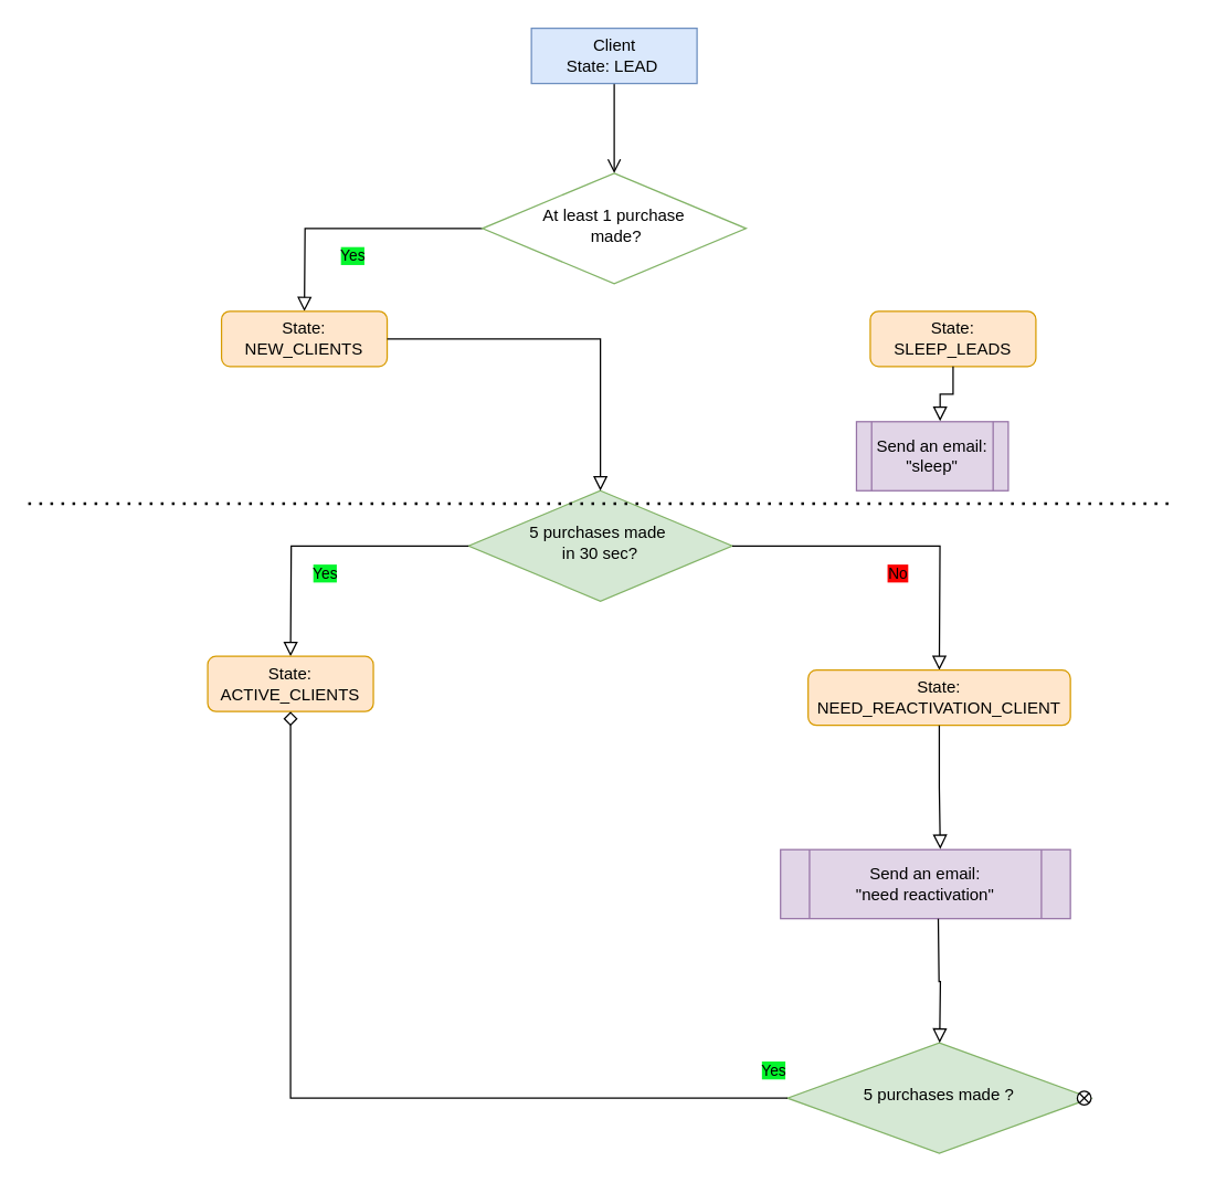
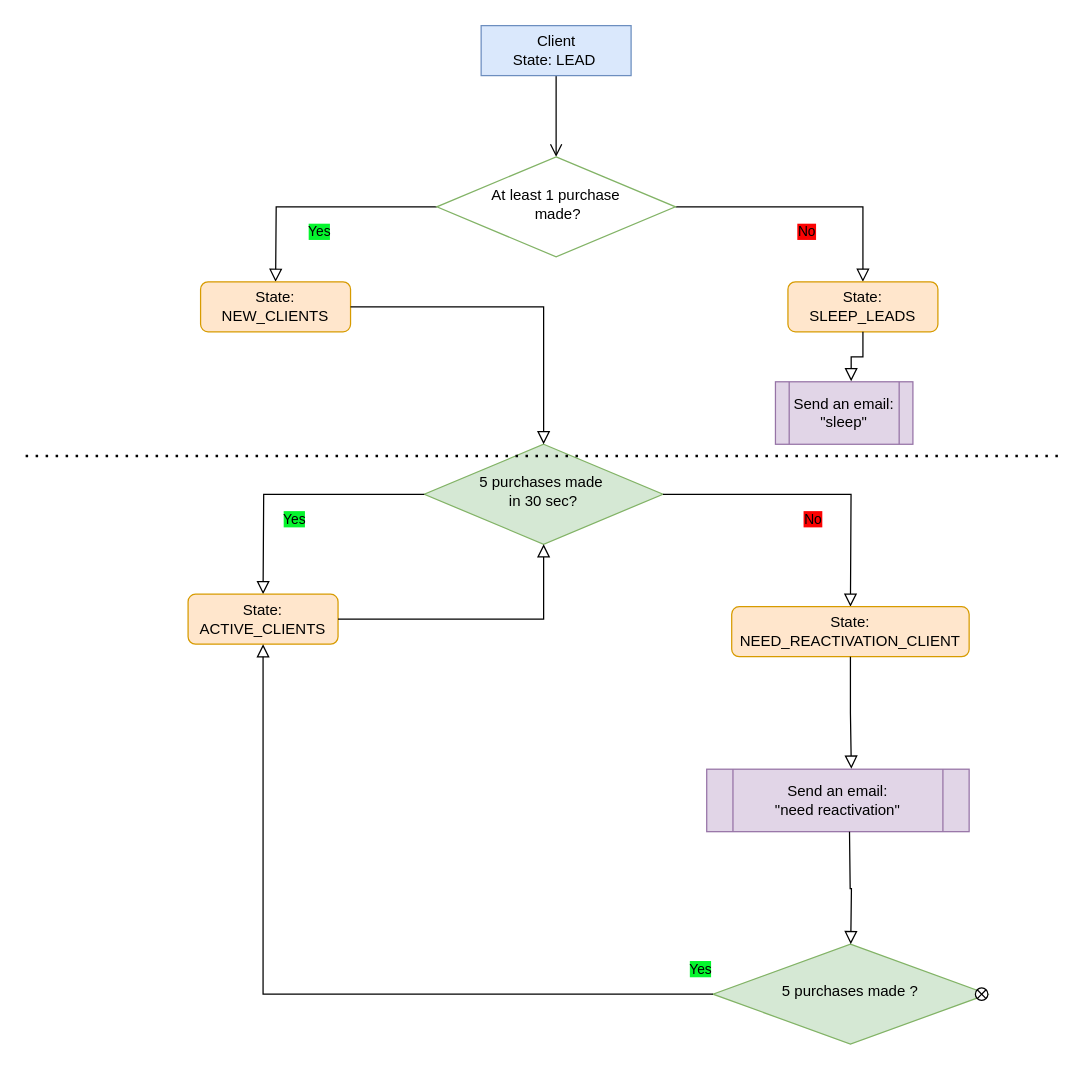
+ <mxCell id="5" value="No" style="edgeStyle=orthogonalEdgeStyle;rounded=0;html=1;jettySize=auto;orthogonalLoop=1;fontSize=11;endArrow=block;endFill=0;endSize=8;strokeWidth=1;shadow=0;labelBackgroundColor=#fc0303;entryX=0.5;entryY=0;entryDx=0;entryDy=0;" parent="1" source="6" target="7" edge="1"><mxGeometry x="0.001" y="-20" relative="1" as="geometry"><mxPoint as="offset" /></mxGeometry></mxCell>
+ <mxCell id="16" value="" style="rounded=0;html=1;jettySize=auto;orthogonalLoop=1;fontSize=11;endArrow=block;endFill=0;endSize=8;strokeWidth=1;shadow=0;labelBackgroundColor=none;edgeStyle=orthogonalEdgeStyle;exitX=1;exitY=0.5;exitDx=0;exitDy=0;entryX=0.5;entryY=1;entryDx=0;entryDy=0;" edge="1" parent="1" source="15" target="10"><mxGeometry y="20" relative="1" as="geometry"><mxPoint as="offset" /><mxPoint x="434" y="565" as="sourcePoint" /><mxPoint x="295" y="635" as="targetPoint" /></mxGeometry></mxCell>
- <mxCell id="22" value="Yes" style="rounded=0;html=1;jettySize=auto;orthogonalLoop=1;fontSize=11;endArrow=diamond;endFill=0;endSize=8;strokeWidth=1;shadow=0;labelBackgroundColor=#05f52d;edgeStyle=orthogonalEdgeStyle;exitX=0;exitY=0.5;exitDx=0;exitDy=0;entryX=0.5;entryY=1;entryDx=0;entryDy=0;" edge="1" parent="1" source="20" target="15"><mxGeometry x="-0.969" y="-20" relative="1" as="geometry"><mxPoint as="offset" /><mxPoint x="529" y="785" as="sourcePoint" /><mxPoint x="390" y="855" as="targetPoint" /></mxGeometry></mxCell>
+ <mxCell id="22" value="Yes" style="rounded=0;html=1;jettySize=auto;orthogonalLoop=1;fontSize=11;endArrow=block;endFill=0;endSize=8;strokeWidth=1;shadow=0;labelBackgroundColor=#05f52d;edgeStyle=orthogonalEdgeStyle;exitX=0;exitY=0.5;exitDx=0;exitDy=0;entryX=0.5;entryY=1;entryDx=0;entryDy=0;" edge="1" parent="1" source="20" target="15"><mxGeometry x="-0.969" y="-20" relative="1" as="geometry"><mxPoint as="offset" /><mxPoint x="529" y="785" as="sourcePoint" /><mxPoint x="390" y="855" as="targetPoint" /></mxGeometry></mxCell>
